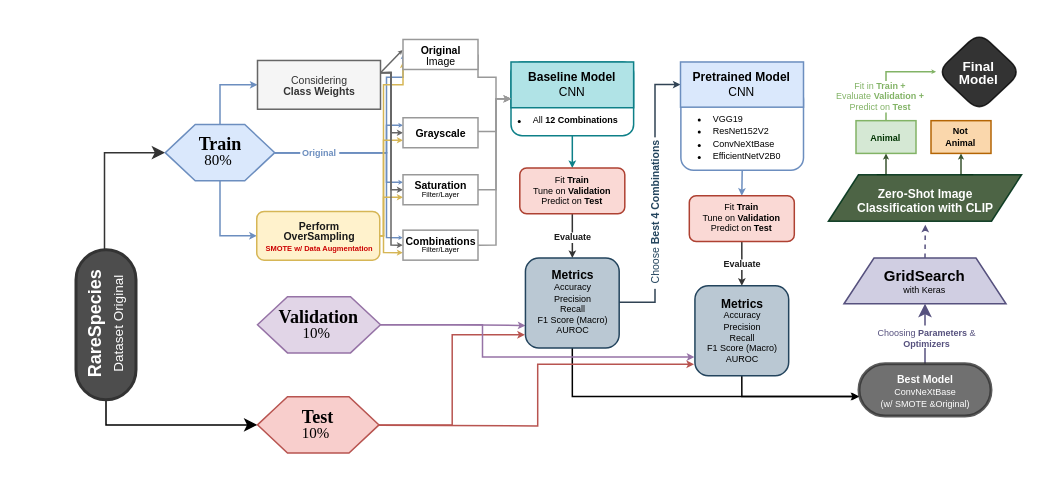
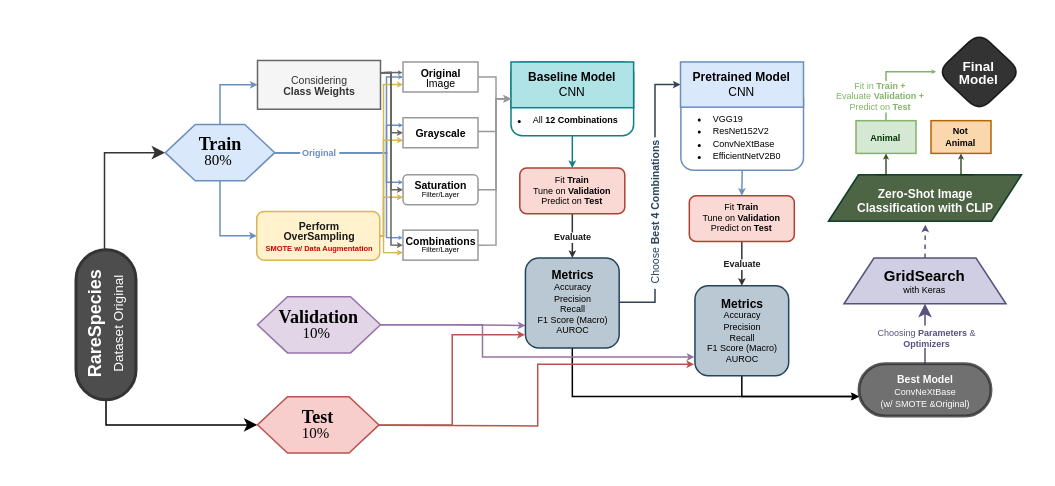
- <mxCell id="46" value="&lt;p style=&quot;line-height: 100%;&quot;&gt;&lt;b&gt;Original&lt;/b&gt;&lt;br&gt;Image&lt;/p&gt;" style="html=1;dashed=0;whitespace=wrap;strokeWidth=1;fontSize=7;strokeColor=#999999;" parent="1" vertex="1"><mxGeometry x="268" y="25.82" width="50" height="20" as="geometry" /></mxCell>
+ <mxCell id="46" value="&lt;p style=&quot;line-height: 100%;&quot;&gt;&lt;b&gt;Original&lt;/b&gt;&lt;br&gt;Image&lt;/p&gt;" style="html=1;dashed=0;whitespace=wrap;strokeWidth=1;fontSize=7;strokeColor=#999999;" parent="1" vertex="1"><mxGeometry x="268" y="40.82" width="50" height="20" as="geometry" /></mxCell>
- <mxCell id="44" value="&lt;p style=&quot;line-height: 70%;&quot;&gt;&lt;b&gt;Saturation&lt;/b&gt;&lt;br&gt;&lt;font style=&quot;font-size: 5px; line-height: 70%;&quot;&gt;Filter/Layer&lt;/font&gt;&lt;/p&gt;" style="html=1;dashed=0;whitespace=wrap;strokeWidth=1;fontSize=7;strokeColor=#999999;" parent="1" vertex="1"><mxGeometry x="268" y="116" width="50" height="20" as="geometry" /></mxCell>
+ <mxCell id="44" value="&lt;p style=&quot;line-height: 70%;&quot;&gt;&lt;b&gt;Saturation&lt;/b&gt;&lt;br&gt;&lt;font style=&quot;font-size: 5px; line-height: 70%;&quot;&gt;Filter/Layer&lt;/font&gt;&lt;/p&gt;" style="html=1;dashed=0;whitespace=wrap;strokeWidth=1;fontSize=7;strokeColor=#999999;rounded=1;" parent="1" vertex="1"><mxGeometry x="268" y="116" width="50" height="20" as="geometry" /></mxCell>
